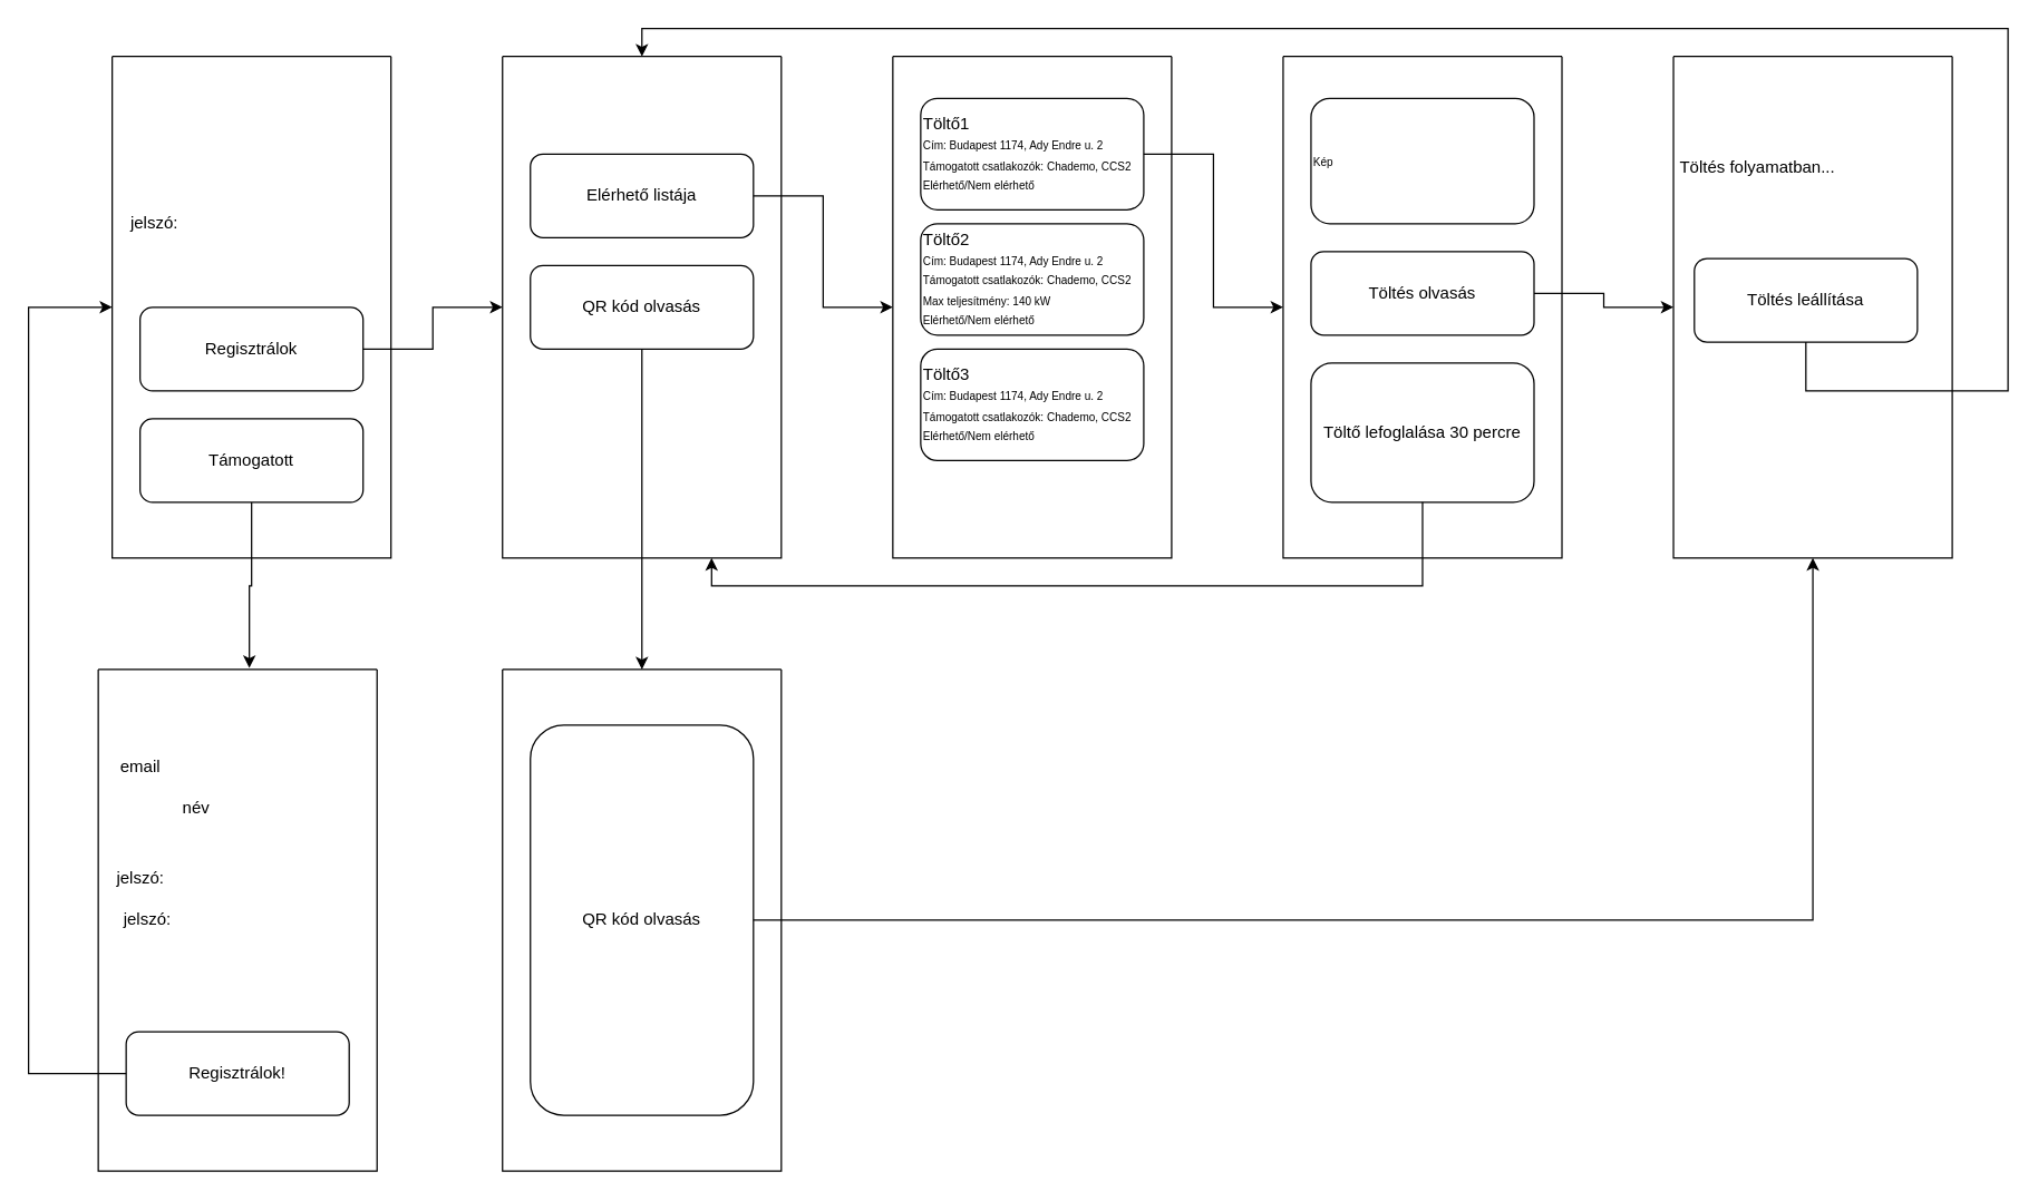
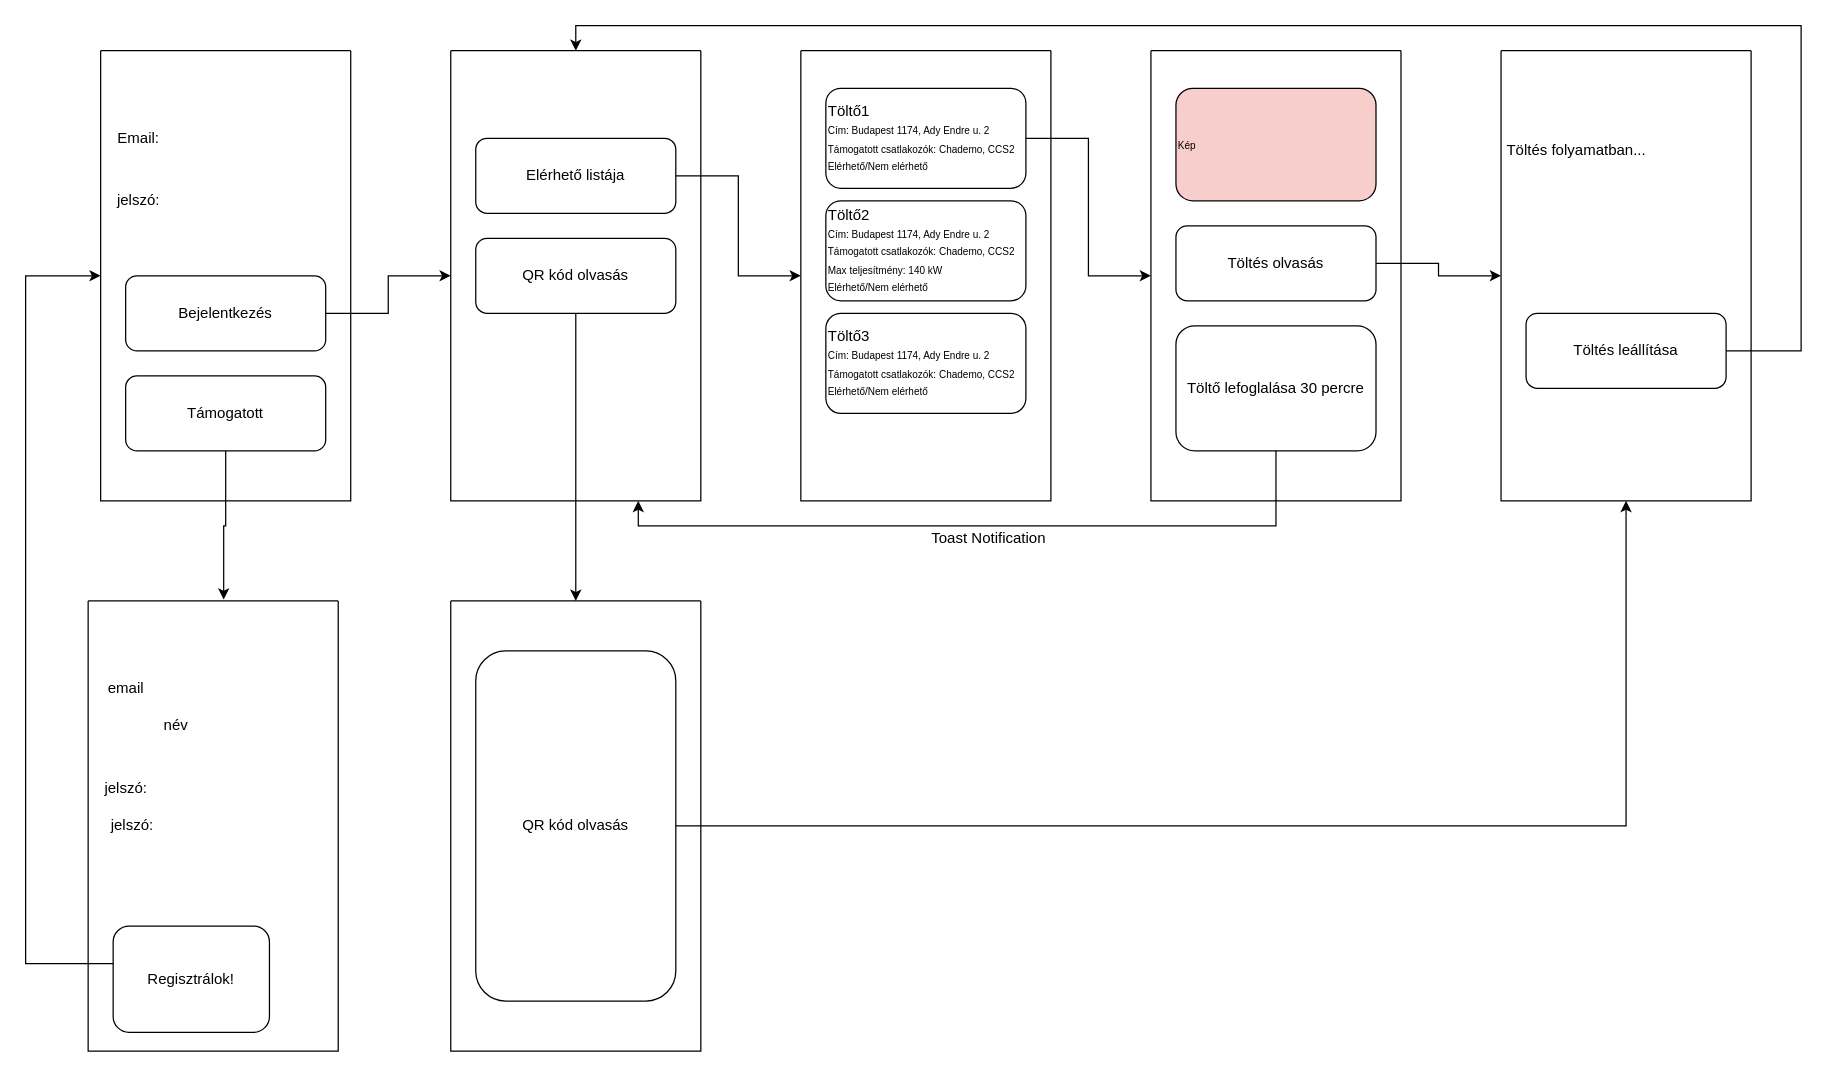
+ <mxCell id="30" value="Email:&lt;br&gt;" style="text;html=1;align=center;verticalAlign=middle;resizable=0;points=[];autosize=1;strokeColor=none;fillColor=none;" parent="1" vertex="1"><mxGeometry x="85" y="100.06" width="50" height="20" as="geometry" /></mxCell>
- <mxCell id="3" value="&lt;font style=&quot;font-size: 8px&quot;&gt;Kép&lt;br&gt;&lt;/font&gt;" style="rounded=1;whiteSpace=wrap;html=1;align=left;" parent="2" vertex="1"><mxGeometry x="20" y="30" width="160" height="90" as="geometry" /></mxCell>
+ <mxCell id="3" value="&lt;font style=&quot;font-size: 8px&quot;&gt;Kép&lt;br&gt;&lt;/font&gt;" style="rounded=1;whiteSpace=wrap;html=1;align=left;fillColor=#f8cecc;" parent="2" vertex="1"><mxGeometry x="20" y="30" width="160" height="90" as="geometry" /></mxCell>
- <mxCell id="14" value="Töltés leállítása" style="rounded=1;whiteSpace=wrap;html=1;" parent="13" vertex="1"><mxGeometry x="15" y="145" width="160" height="60" as="geometry" /></mxCell>
+ <mxCell id="14" value="Töltés leállítása" style="rounded=1;whiteSpace=wrap;html=1;" parent="13" vertex="1"><mxGeometry x="20" y="210" width="160" height="60" as="geometry" /></mxCell>
- <mxCell id="27" value="Regisztrálok" style="rounded=1;whiteSpace=wrap;html=1;" parent="26" vertex="1"><mxGeometry x="20" y="180.06" width="160" height="60" as="geometry" /></mxCell>
+ <mxCell id="27" value="Bejelentkezés" style="rounded=1;whiteSpace=wrap;html=1;" parent="26" vertex="1"><mxGeometry x="20" y="180.06" width="160" height="60" as="geometry" /></mxCell>
+ <mxCell id="24" value="Toast Notification" style="text;html=1;align=center;verticalAlign=middle;resizable=0;points=[];autosize=1;strokeColor=none;fillColor=none;" parent="1" vertex="1"><mxGeometry x="735" y="420" width="110" height="20" as="geometry" /></mxCell>
- <mxCell id="32" value="Regisztrálok!" style="rounded=1;whiteSpace=wrap;html=1;" parent="31" vertex="1"><mxGeometry x="20" y="260.06" width="160" height="60" as="geometry" /></mxCell>
+ <mxCell id="32" value="Regisztrálok!" style="rounded=1;whiteSpace=wrap;html=1;" parent="31" vertex="1"><mxGeometry x="20" y="260.06" width="125" height="85" as="geometry" /></mxCell>
